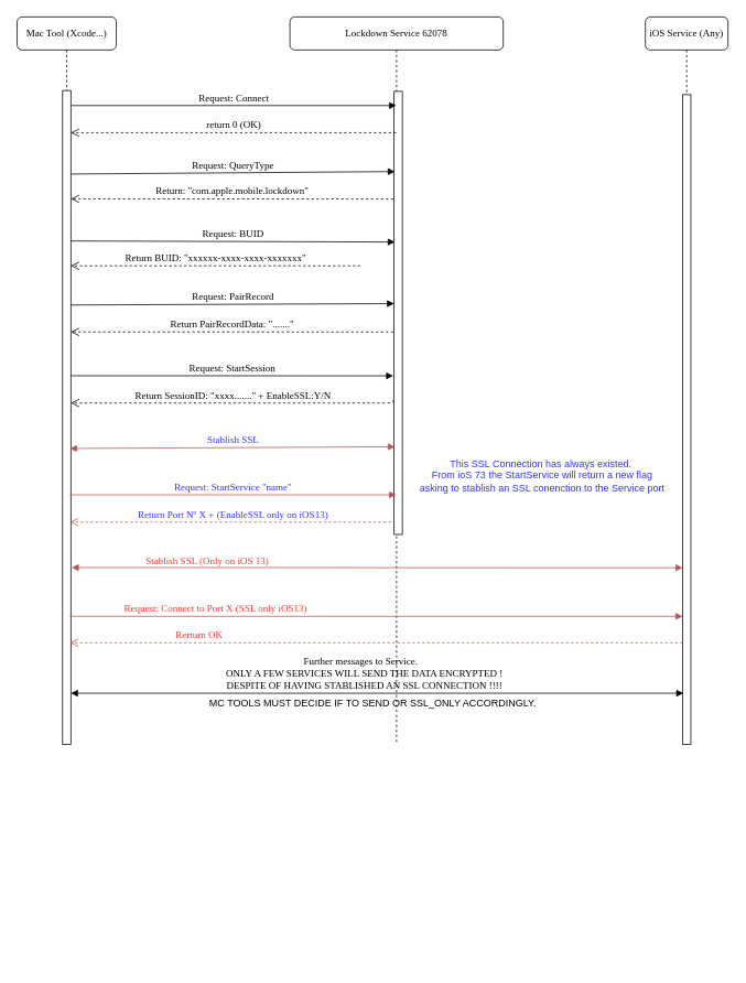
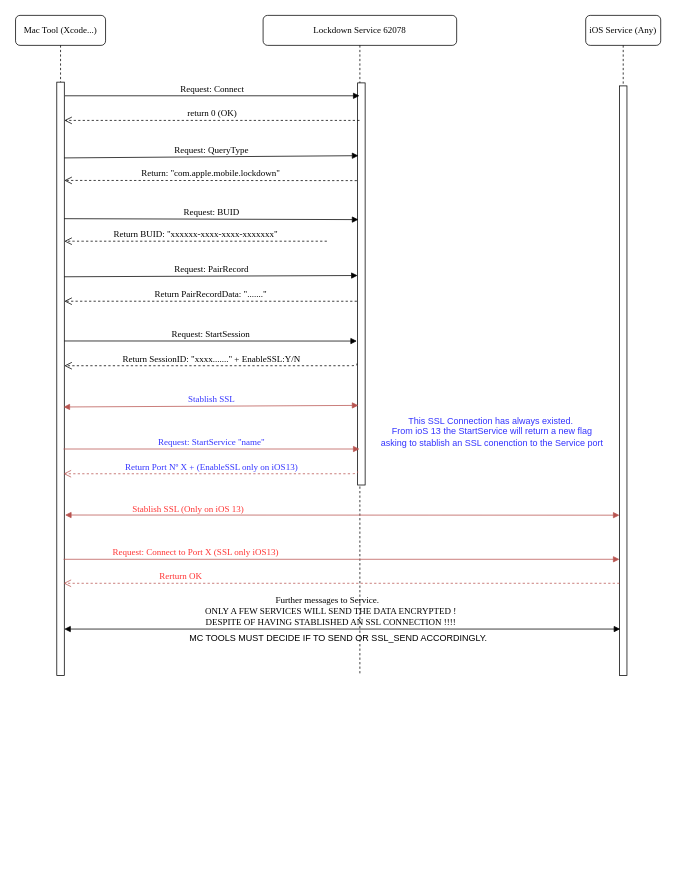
- <mxCell id="26" value="This SSL Connection has always existed.&amp;nbsp;&lt;br&gt;From ioS 73 the StartService will return a new flag&lt;br&gt;asking to stablish an SSL conenction to the Service port" style="text;html=1;align=center;verticalAlign=middle;resizable=0;points=[];autosize=1;fontColor=#3333FF;" parent="1" vertex="1"><mxGeometry x="500" y="550" width="310" height="50" as="geometry" /></mxCell>
+ <mxCell id="26" value="This SSL Connection has always existed.&amp;nbsp;&lt;br&gt;From ioS 13 the StartService will return a new flag&lt;br&gt;asking to stablish an SSL conenction to the Service port" style="text;html=1;align=center;verticalAlign=middle;resizable=0;points=[];autosize=1;fontColor=#3333FF;" parent="1" vertex="1"><mxGeometry x="500" y="550" width="310" height="50" as="geometry" /></mxCell>
- <mxCell id="4" value="MC TOOLS MUST DECIDE IF TO SEND OR SSL_ONLY ACCORDINGLY." style="text;html=1;align=center;verticalAlign=middle;resizable=0;points=[];autosize=1;fontColor=#000000;" parent="2" vertex="1"><mxGeometry x="-105" y="820" width="410" height="20" as="geometry" /></mxCell>
+ <mxCell id="4" value="MC TOOLS MUST DECIDE IF TO SEND OR SSL_SEND ACCORDINGLY." style="text;html=1;align=center;verticalAlign=middle;resizable=0;points=[];autosize=1;fontColor=#000000;" parent="2" vertex="1"><mxGeometry x="-105" y="820" width="410" height="20" as="geometry" /></mxCell>
